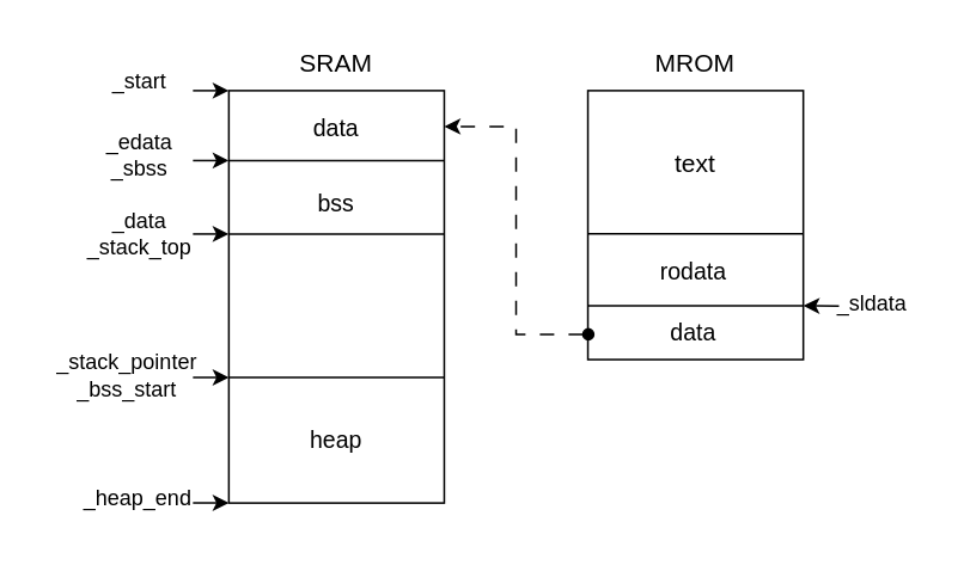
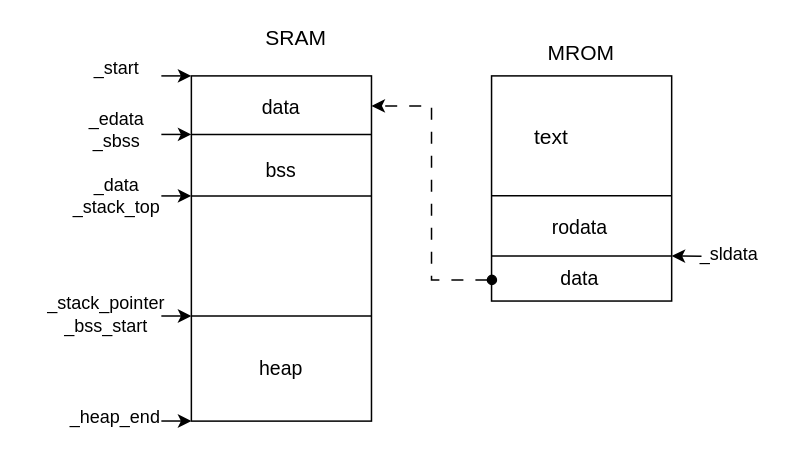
- <mxCell id="3" value="&lt;span style=&quot;font-size: 14px;&quot;&gt;SRAM&lt;/span&gt;" style="text;html=1;align=center;verticalAlign=middle;whiteSpace=wrap;rounded=0;" vertex="1" parent="1"><mxGeometry x="157" y="20" width="60" height="30" as="geometry" /></mxCell>
+ <mxCell id="3" value="&lt;span style=&quot;font-size: 14px;&quot;&gt;SRAM&lt;/span&gt;" style="text;html=1;align=center;verticalAlign=middle;whiteSpace=wrap;rounded=0;" vertex="1" parent="1"><mxGeometry x="167" y="10" width="60" height="30" as="geometry" /></mxCell>
- <mxCell id="14" value="&lt;font style=&quot;font-size: 14px;&quot;&gt;text&lt;/font&gt;" style="text;html=1;align=center;verticalAlign=middle;whiteSpace=wrap;rounded=0;" vertex="1" parent="1"><mxGeometry x="357" y="76" width="60" height="30" as="geometry" /></mxCell>
+ <mxCell id="14" value="&lt;font style=&quot;font-size: 14px;&quot;&gt;text&lt;/font&gt;" style="text;html=1;align=center;verticalAlign=middle;whiteSpace=wrap;rounded=0;" vertex="1" parent="1"><mxGeometry x="337" y="76" width="60" height="30" as="geometry" /></mxCell>
